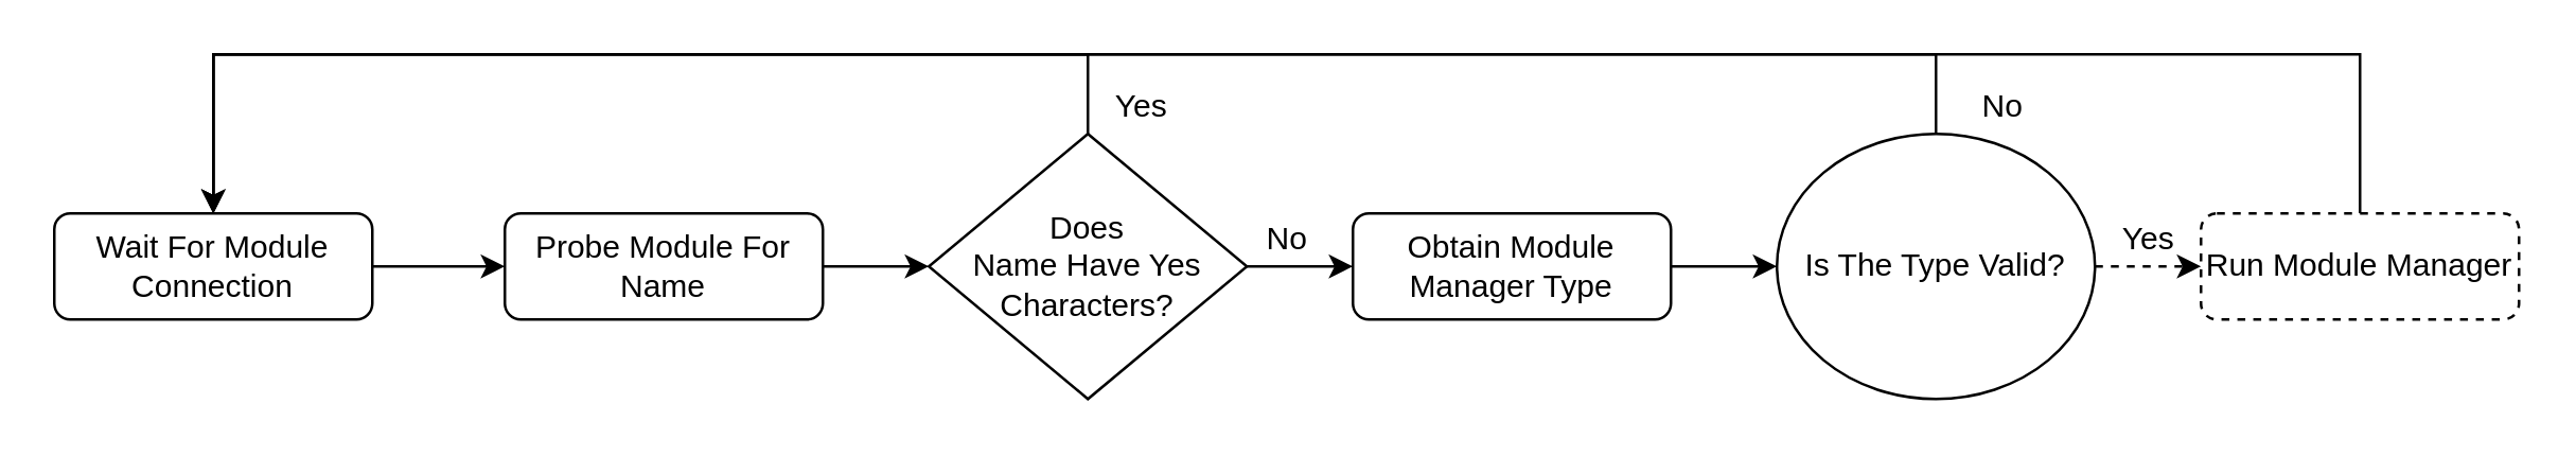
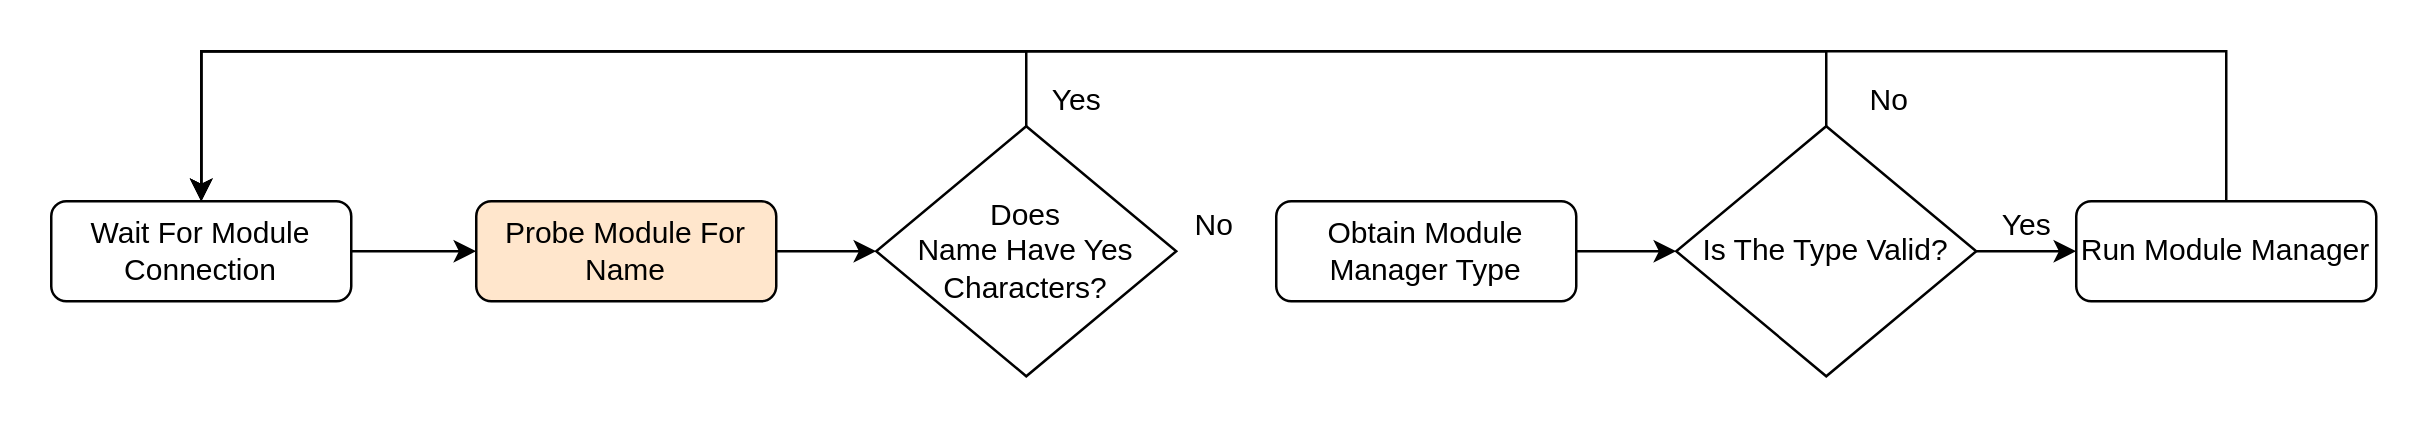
- <mxCell id="8" value="Probe Module For Name" style="rounded=1;whiteSpace=wrap;html=1;fontSize=12;glass=0;strokeWidth=1;shadow=0;" vertex="1" parent="1"><mxGeometry x="190" y="80" width="120" height="40" as="geometry" /></mxCell>
+ <mxCell id="8" value="Probe Module For Name" style="rounded=1;whiteSpace=wrap;html=1;fontSize=12;glass=0;strokeWidth=1;shadow=0;fillColor=#ffe6cc;" vertex="1" parent="1"><mxGeometry x="190" y="80" width="120" height="40" as="geometry" /></mxCell>
- <mxCell id="5" style="edgeStyle=orthogonalEdgeStyle;rounded=0;orthogonalLoop=1;jettySize=auto;html=1;exitX=1;exitY=0.5;exitDx=0;exitDy=0;entryX=0;entryY=0.5;entryDx=0;entryDy=0;" edge="1" parent="1" source="6" target="11"><mxGeometry relative="1" as="geometry" /></mxCell>
- <mxCell id="17" value="Is The Type Valid?" style="ellipse;whiteSpace=wrap;html=1;" vertex="1" parent="1"><mxGeometry x="670" y="50" width="120" height="100" as="geometry" /></mxCell>
+ <mxCell id="17" value="Is The Type Valid?" style="rhombus;whiteSpace=wrap;html=1;" vertex="1" parent="1"><mxGeometry x="670" y="50" width="120" height="100" as="geometry" /></mxCell>
- <mxCell id="15" style="edgeStyle=orthogonalEdgeStyle;rounded=0;orthogonalLoop=1;jettySize=auto;html=1;exitX=1;exitY=0.5;exitDx=0;exitDy=0;entryX=0;entryY=0.5;entryDx=0;entryDy=0;dashed=1;" edge="1" parent="1" source="17" target="14"><mxGeometry relative="1" as="geometry" /></mxCell>
+ <mxCell id="15" style="edgeStyle=orthogonalEdgeStyle;rounded=0;orthogonalLoop=1;jettySize=auto;html=1;exitX=1;exitY=0.5;exitDx=0;exitDy=0;entryX=0;entryY=0.5;entryDx=0;entryDy=0;" edge="1" parent="1" source="17" target="14"><mxGeometry relative="1" as="geometry" /></mxCell>
- <mxCell id="14" value="Run Module Manager" style="rounded=1;whiteSpace=wrap;html=1;fontSize=12;glass=0;strokeWidth=1;shadow=0;dashed=1;" vertex="1" parent="1"><mxGeometry x="830" y="80" width="120" height="40" as="geometry" /></mxCell>
+ <mxCell id="14" value="Run Module Manager" style="rounded=1;whiteSpace=wrap;html=1;fontSize=12;glass=0;strokeWidth=1;shadow=0;" vertex="1" parent="1"><mxGeometry x="830" y="80" width="120" height="40" as="geometry" /></mxCell>
